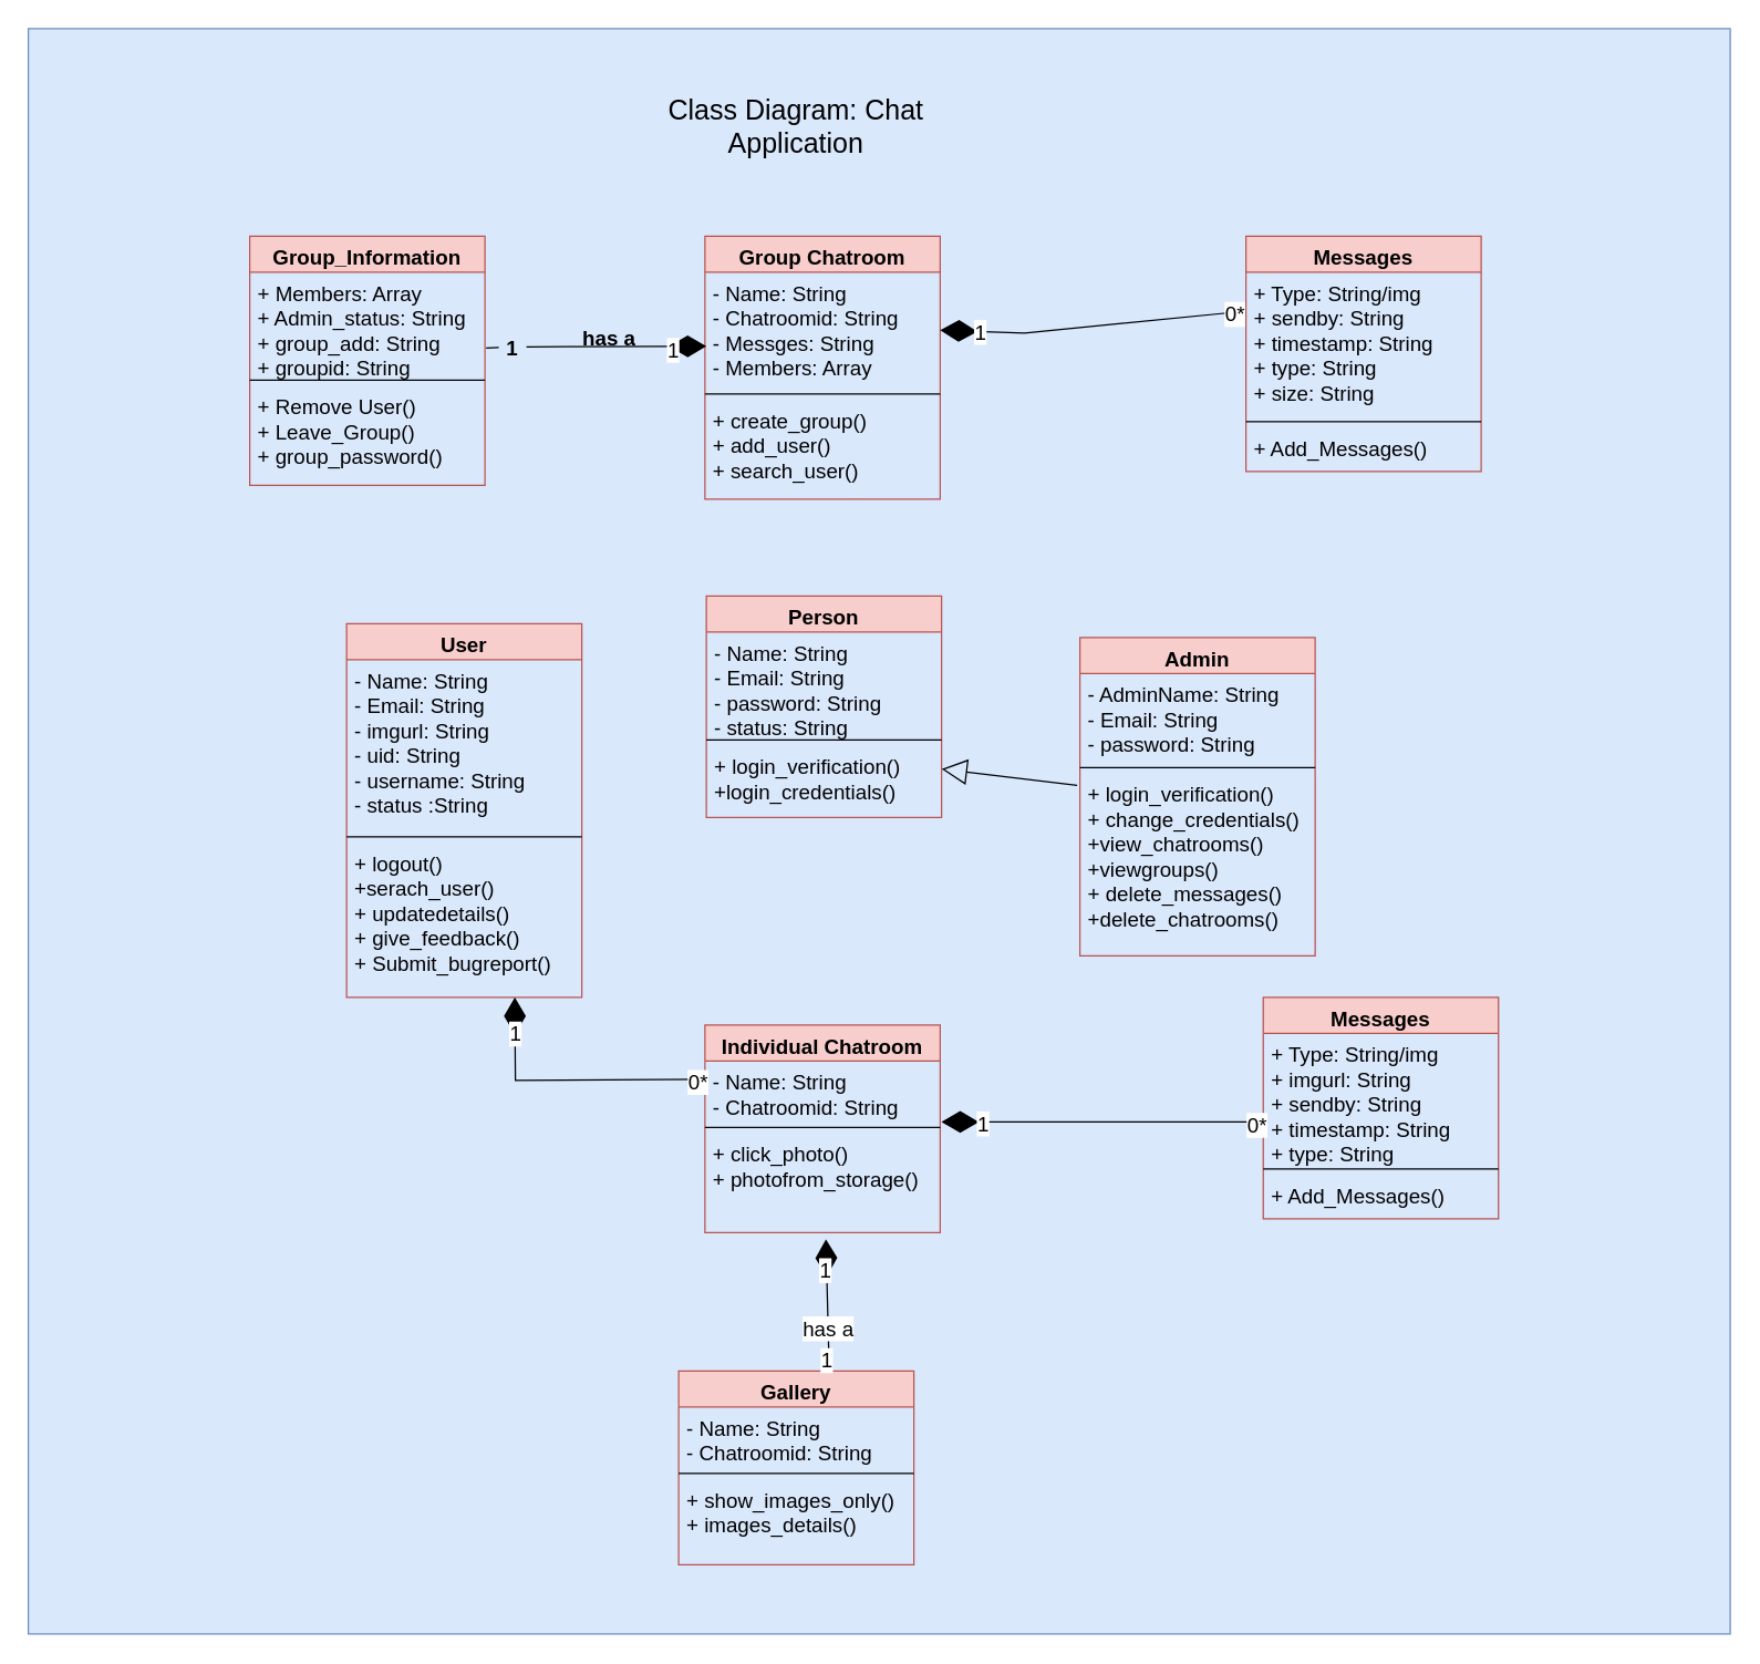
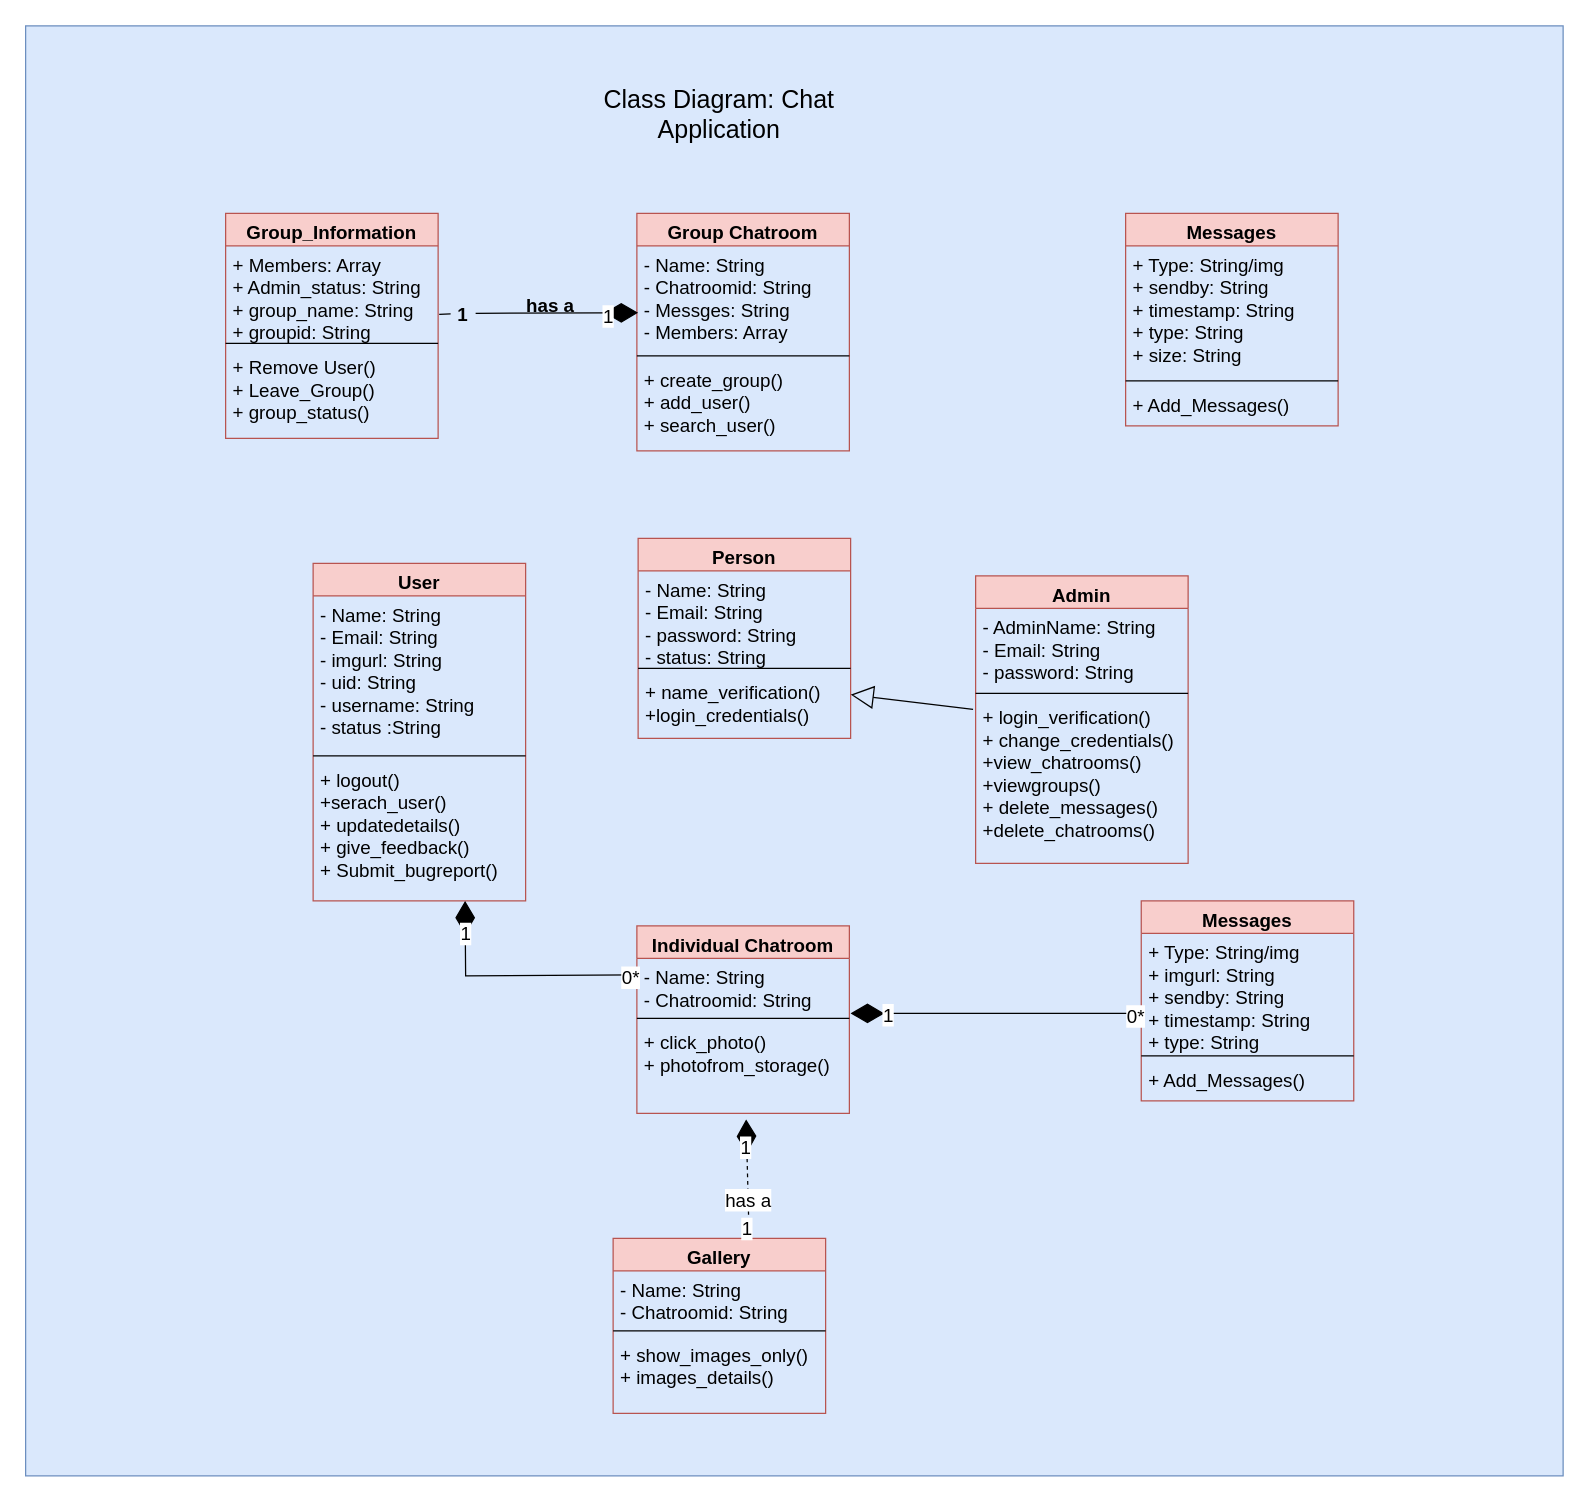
- <mxCell id="32" value="+ Members: Array&#10;+ Admin_status: String&#10;+ group_add: String&#10;+ groupid: String" style="text;strokeColor=none;fillColor=none;align=left;verticalAlign=top;spacingLeft=4;spacingRight=4;overflow=hidden;rotatable=0;points=[[0,0.5],[1,0.5]];portConstraint=eastwest;fontSize=15;" vertex="1" parent="31"><mxGeometry y="26" width="170" height="74" as="geometry" /></mxCell>
+ <mxCell id="32" value="+ Members: Array&#10;+ Admin_status: String&#10;+ group_name: String&#10;+ groupid: String" style="text;strokeColor=none;fillColor=none;align=left;verticalAlign=top;spacingLeft=4;spacingRight=4;overflow=hidden;rotatable=0;points=[[0,0.5],[1,0.5]];portConstraint=eastwest;fontSize=15;" vertex="1" parent="31"><mxGeometry y="26" width="170" height="74" as="geometry" /></mxCell>
- <mxCell id="55" value="" style="endArrow=diamondThin;endFill=1;endSize=24;html=1;rounded=0;entryX=1;entryY=0.5;entryDx=0;entryDy=0;exitX=-0.022;exitY=0.274;exitDx=0;exitDy=0;exitPerimeter=0;fontSize=15;" edge="1" parent="1" source="28" target="20"><mxGeometry width="160" relative="1" as="geometry"><mxPoint x="817.11" y="309.288" as="sourcePoint" /><mxPoint x="680" y="200" as="targetPoint" /><Array as="points"><mxPoint x="740" y="240" /></Array></mxGeometry></mxCell>
- <mxCell id="56" value="1" style="edgeLabel;html=1;align=center;verticalAlign=middle;resizable=0;points=[];fontSize=15;" vertex="1" connectable="0" parent="55"><mxGeometry x="0.744" relative="1" as="geometry"><mxPoint as="offset" /></mxGeometry></mxCell>
- <mxCell id="57" value="0*" style="edgeLabel;html=1;align=center;verticalAlign=middle;resizable=0;points=[];fontSize=15;" vertex="1" connectable="0" parent="55"><mxGeometry x="-0.953" y="1" relative="1" as="geometry"><mxPoint as="offset" /></mxGeometry></mxCell>
- <mxCell id="34" value="+ Remove User()&#10;+ Leave_Group()&#10;+ group_password()" style="text;strokeColor=none;fillColor=none;align=left;verticalAlign=top;spacingLeft=4;spacingRight=4;overflow=hidden;rotatable=0;points=[[0,0.5],[1,0.5]];portConstraint=eastwest;fontSize=15;" vertex="1" parent="31"><mxGeometry y="108" width="170" height="72" as="geometry" /></mxCell>
+ <mxCell id="34" value="+ Remove User()&#10;+ Leave_Group()&#10;+ group_status()" style="text;strokeColor=none;fillColor=none;align=left;verticalAlign=top;spacingLeft=4;spacingRight=4;overflow=hidden;rotatable=0;points=[[0,0.5],[1,0.5]];portConstraint=eastwest;fontSize=15;" vertex="1" parent="31"><mxGeometry y="108" width="170" height="72" as="geometry" /></mxCell>
- <mxCell id="6" value="+ login_verification()&#10;+login_credentials()" style="text;strokeColor=none;fillColor=none;align=left;verticalAlign=top;spacingLeft=4;spacingRight=4;overflow=hidden;rotatable=0;points=[[0,0.5],[1,0.5]];portConstraint=eastwest;fontSize=15;" vertex="1" parent="3"><mxGeometry y="108" width="170" height="52" as="geometry" /></mxCell>
+ <mxCell id="6" value="+ name_verification()&#10;+login_credentials()" style="text;strokeColor=none;fillColor=none;align=left;verticalAlign=top;spacingLeft=4;spacingRight=4;overflow=hidden;rotatable=0;points=[[0,0.5],[1,0.5]];portConstraint=eastwest;fontSize=15;" vertex="1" parent="3"><mxGeometry y="108" width="170" height="52" as="geometry" /></mxCell>
- <mxCell id="45" value="" style="endArrow=diamondThin;endFill=1;endSize=24;html=1;rounded=0;entryX=0.514;entryY=1.067;entryDx=0;entryDy=0;entryPerimeter=0;exitX=0.64;exitY=-0.007;exitDx=0;exitDy=0;exitPerimeter=0;fontSize=15;" edge="1" parent="1" source="41" target="18"><mxGeometry width="160" relative="1" as="geometry"><mxPoint x="460" y="950" as="sourcePoint" /><mxPoint x="620" y="950" as="targetPoint" /></mxGeometry></mxCell>
+ <mxCell id="45" value="" style="endArrow=diamondThin;endFill=1;endSize=24;html=1;rounded=0;entryX=0.514;entryY=1.067;entryDx=0;entryDy=0;entryPerimeter=0;exitX=0.64;exitY=-0.007;exitDx=0;exitDy=0;exitPerimeter=0;fontSize=15;dashed=1;" edge="1" parent="1" source="41" target="18"><mxGeometry width="160" relative="1" as="geometry"><mxPoint x="460" y="950" as="sourcePoint" /><mxPoint x="620" y="950" as="targetPoint" /></mxGeometry></mxCell>
